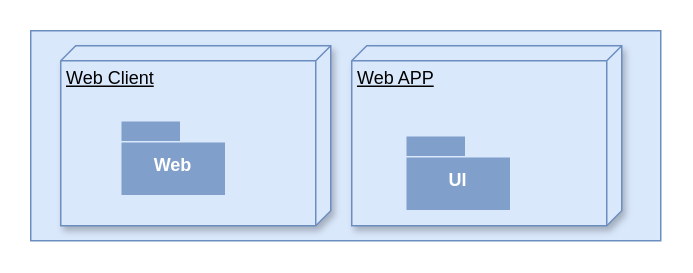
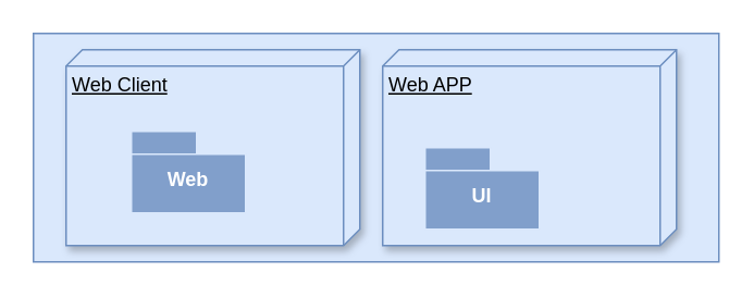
- <mxCell id="6" value="&lt;font style=&quot;color: rgb(255, 255, 255);&quot;&gt;UI&lt;/font&gt;" style="shape=folder;fontStyle=1;spacingTop=10;tabWidth=40;tabHeight=14;tabPosition=left;html=1;whiteSpace=wrap;fillColor=light-dark(#819fcb, #1d293b);strokeColor=light-dark(#dae8fc, #5c79a3);" vertex="1" parent="1"><mxGeometry x="270" y="90" width="70" height="50" as="geometry" /></mxCell>
+ <mxCell id="6" value="&lt;font style=&quot;color: rgb(255, 255, 255);&quot;&gt;UI&lt;/font&gt;" style="shape=folder;fontStyle=1;spacingTop=10;tabWidth=40;tabHeight=14;tabPosition=left;html=1;whiteSpace=wrap;fillColor=light-dark(#819fcb, #1d293b);strokeColor=light-dark(#dae8fc, #5c79a3);" vertex="1" parent="1"><mxGeometry x="260" y="90" width="70" height="50" as="geometry" /></mxCell>
